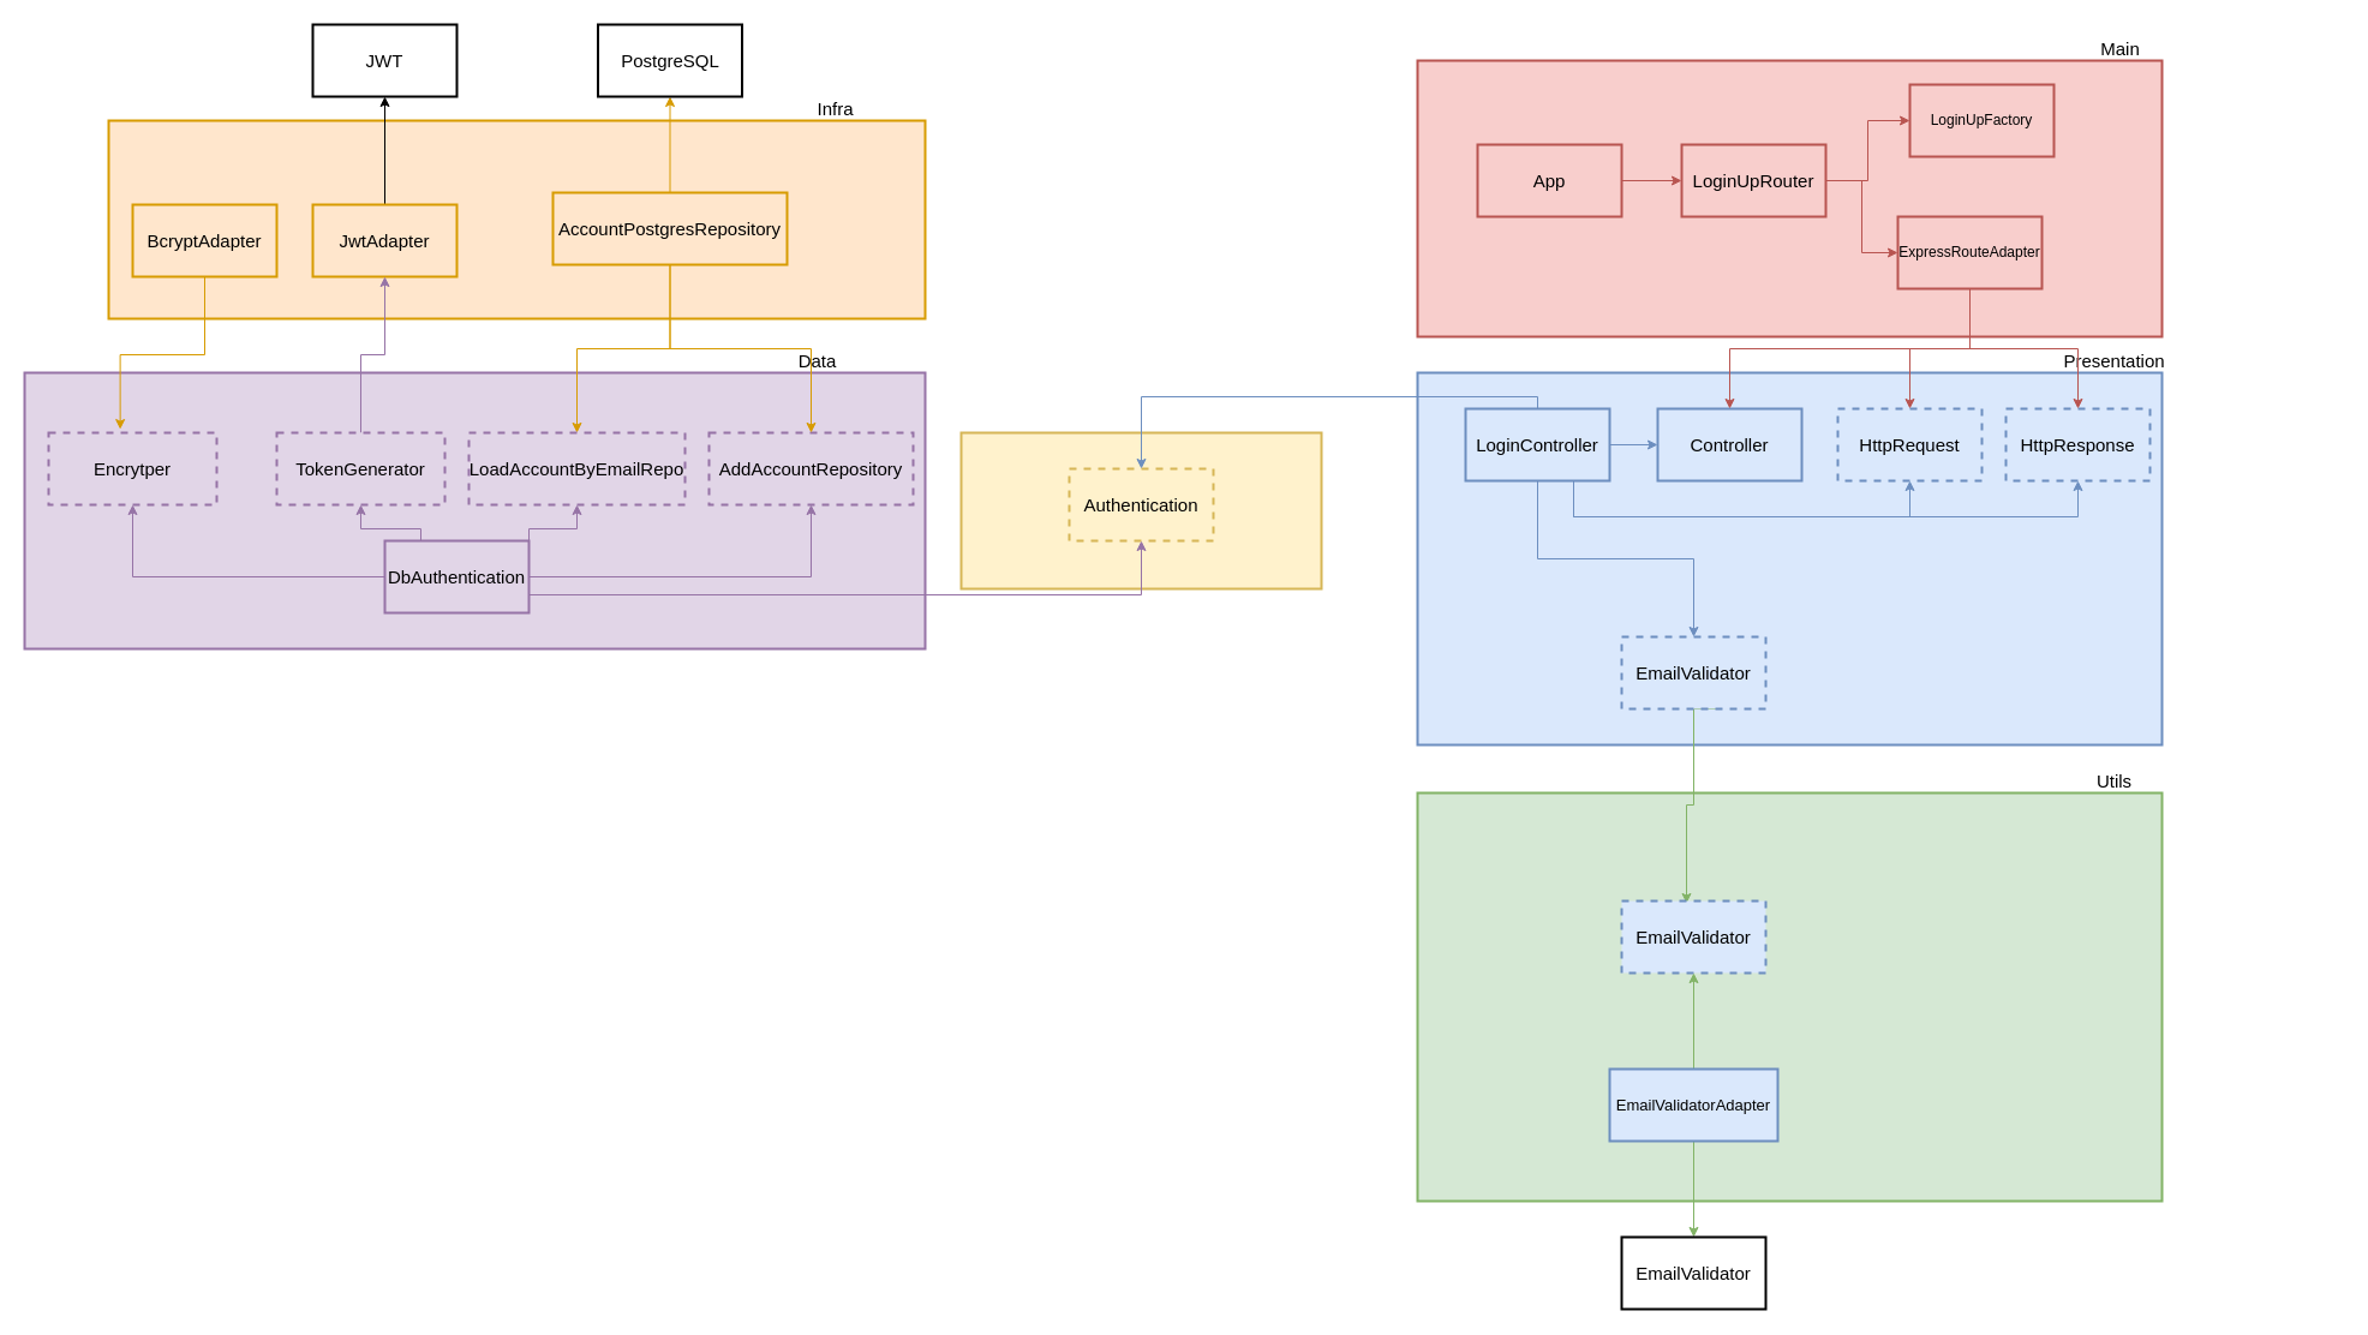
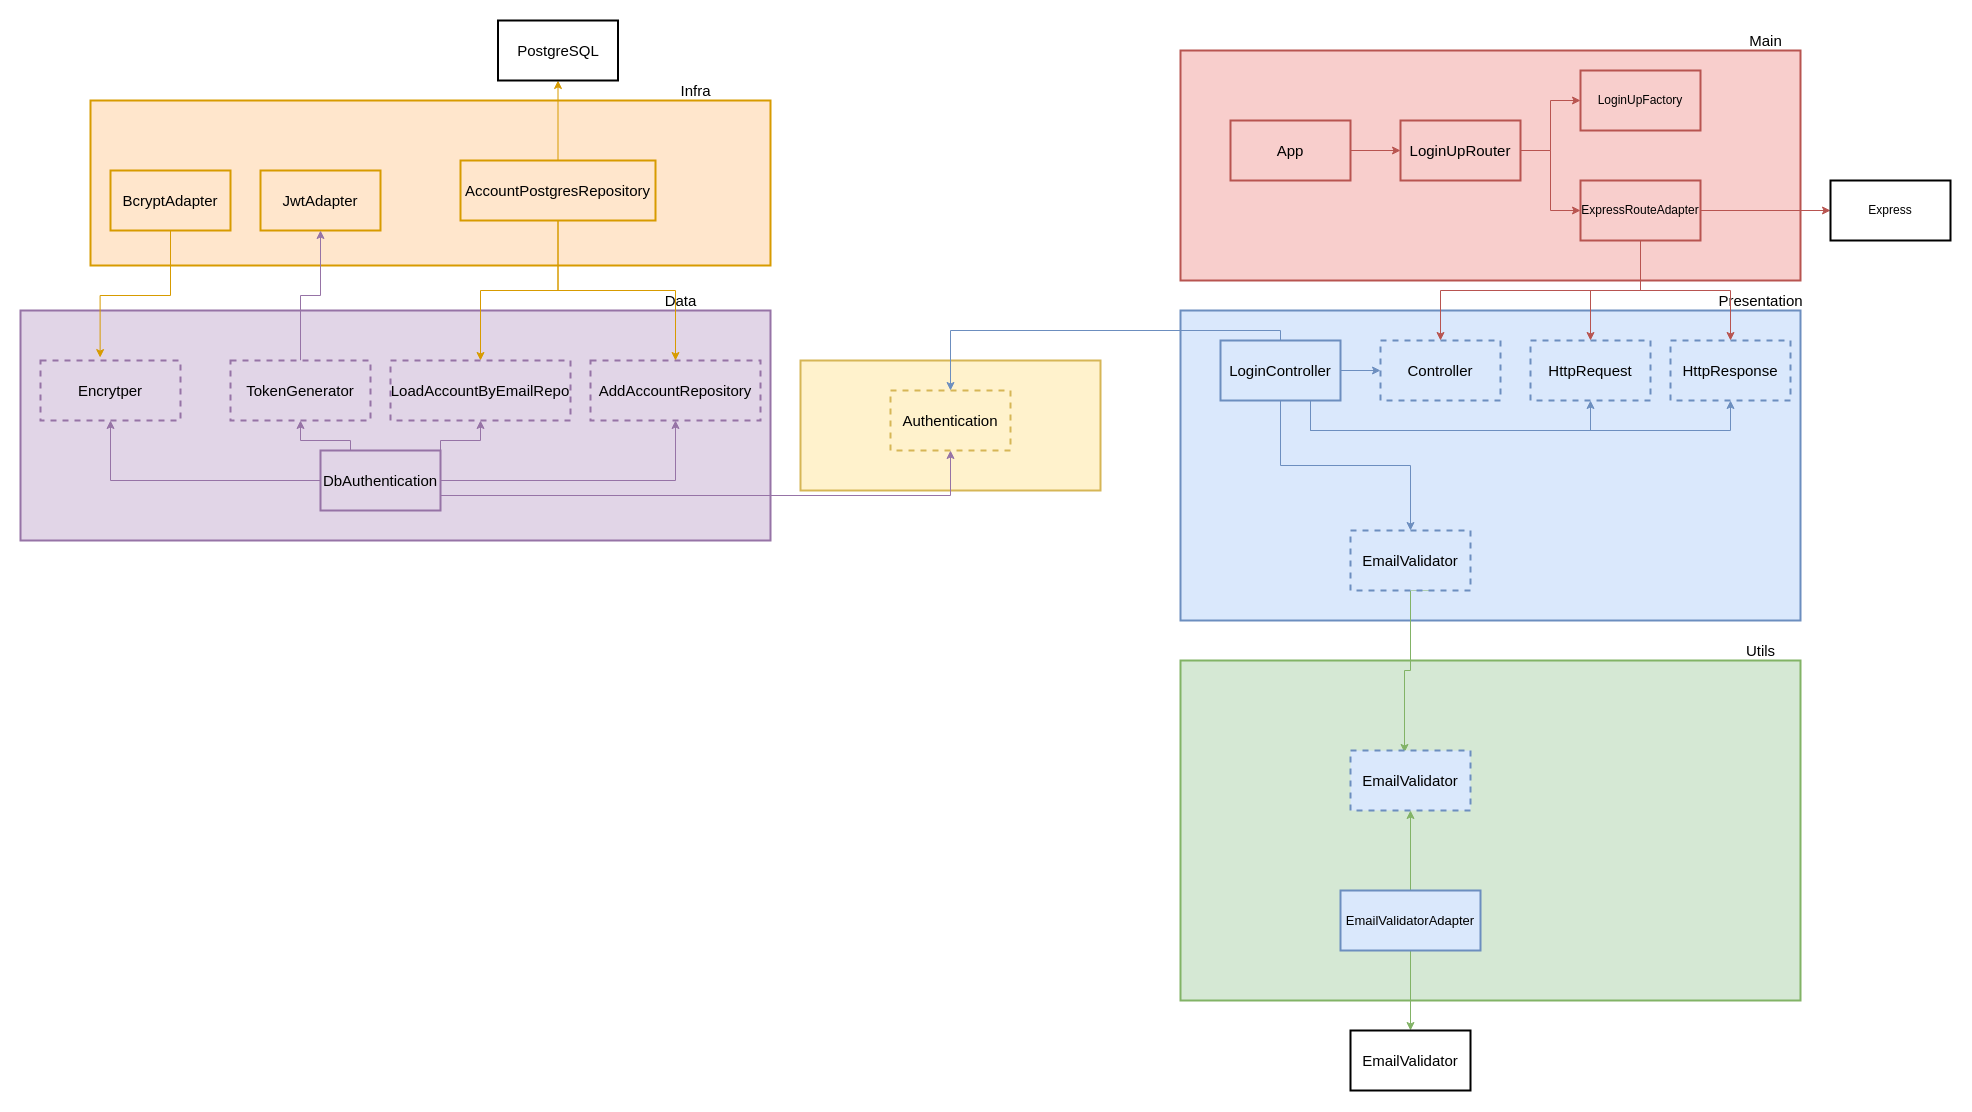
- <mxCell id="61" value="&lt;font style=&quot;font-size: 15px&quot;&gt;JWT&lt;/font&gt;" style="rounded=0;whiteSpace=wrap;html=1;strokeWidth=2;fillColor=#ffffff;gradientColor=none;" vertex="1" parent="1"><mxGeometry x="260" y="20" width="120" height="60" as="geometry" /></mxCell>
- <mxCell id="30" value="LoginUpFactory" style="rounded=0;whiteSpace=wrap;html=1;strokeWidth=2;fillColor=#f8cecc;strokeColor=#b85450;" parent="1" vertex="1"><mxGeometry x="1590" y="70" width="120" height="60" as="geometry" /></mxCell>
+ <mxCell id="30" value="LoginUpFactory" style="rounded=0;whiteSpace=wrap;html=1;strokeWidth=2;fillColor=#f8cecc;strokeColor=#b85450;" parent="1" vertex="1"><mxGeometry x="1580" y="70" width="120" height="60" as="geometry" /></mxCell>
- <mxCell id="57" style="edgeStyle=orthogonalEdgeStyle;rounded=0;orthogonalLoop=1;jettySize=auto;html=1;exitX=0.5;exitY=0;exitDx=0;exitDy=0;" edge="1" parent="1" source="58" target="61"><mxGeometry relative="1" as="geometry" /></mxCell>
+ <mxCell id="31" style="edgeStyle=orthogonalEdgeStyle;rounded=0;orthogonalLoop=1;jettySize=auto;html=1;exitX=1;exitY=0.5;exitDx=0;exitDy=0;entryX=0;entryY=0.5;entryDx=0;entryDy=0;fillColor=#f8cecc;strokeColor=#b85450;" parent="1" source="35" target="36" edge="1"><mxGeometry relative="1" as="geometry" /></mxCell>
+ <mxCell id="36" value="Express&lt;br&gt;" style="rounded=0;whiteSpace=wrap;html=1;strokeWidth=2;fillColor=#ffffff;gradientColor=none;" parent="1" vertex="1"><mxGeometry x="1830" y="180" width="120" height="60" as="geometry" /></mxCell>
- <mxCell id="11" value="&lt;font style=&quot;font-size: 15px&quot;&gt;Controller&lt;/font&gt;" style="rounded=0;whiteSpace=wrap;html=1;strokeWidth=2;fillColor=#dae8fc;dashed=0;strokeColor=#6c8ebf;" parent="1" vertex="1"><mxGeometry x="1380" y="340" width="120" height="60" as="geometry" /></mxCell>
+ <mxCell id="11" value="&lt;font style=&quot;font-size: 15px&quot;&gt;Controller&lt;/font&gt;" style="rounded=0;whiteSpace=wrap;html=1;strokeWidth=2;fillColor=#dae8fc;dashed=1;strokeColor=#6c8ebf;" parent="1" vertex="1"><mxGeometry x="1380" y="340" width="120" height="60" as="geometry" /></mxCell>
